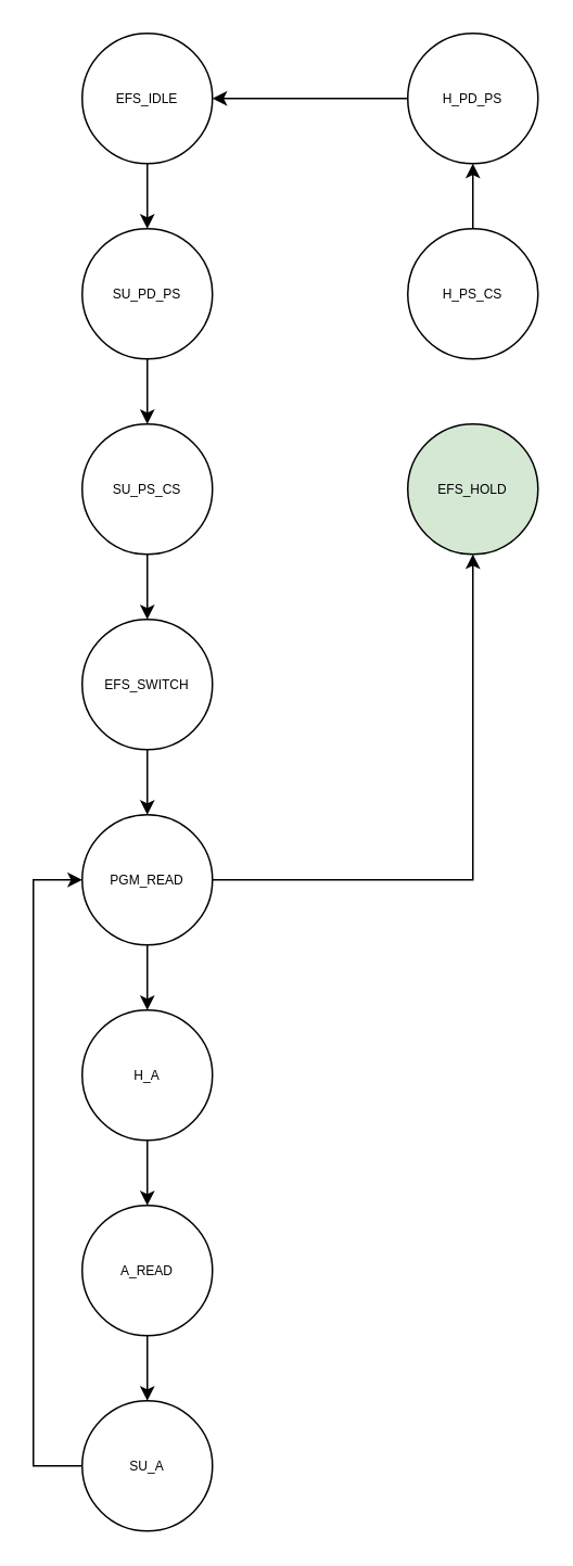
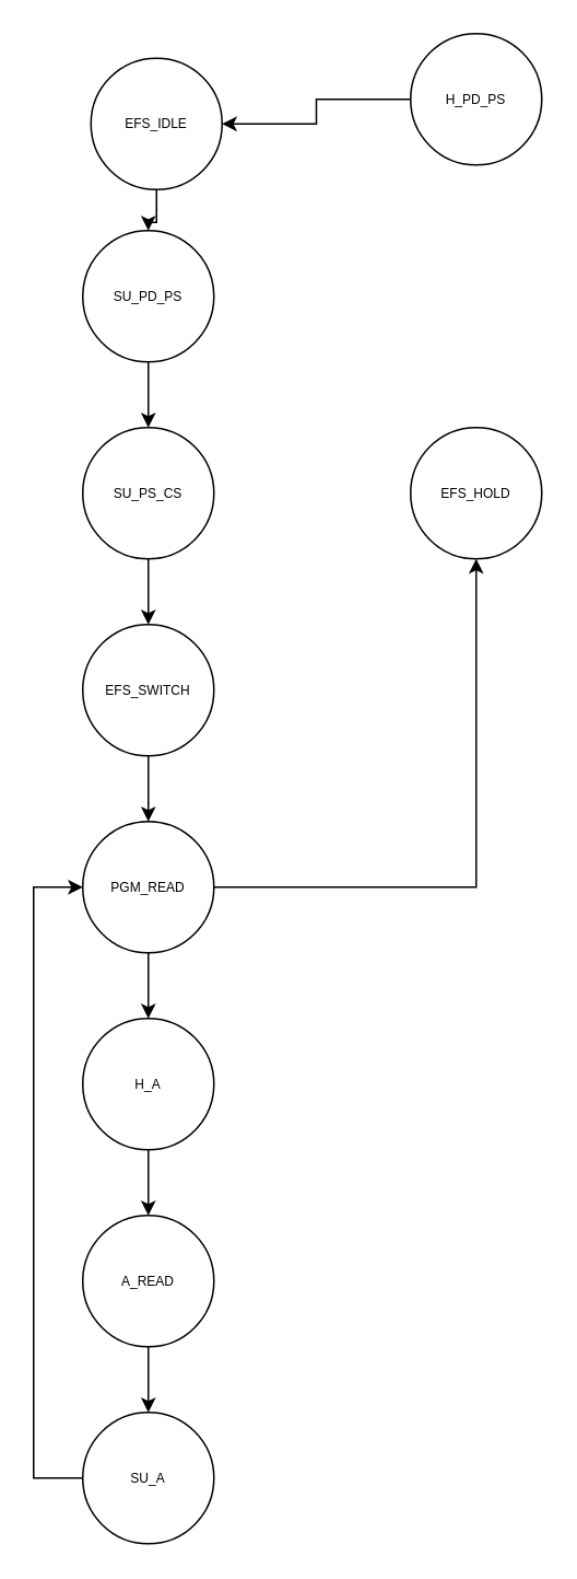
- <mxCell id="3" value="EFS_IDLE" style="ellipse;whiteSpace=wrap;html=1;aspect=fixed;fontSize=8;" vertex="1" parent="1"><mxGeometry x="50" y="20" width="80" height="80" as="geometry" /></mxCell>
+ <mxCell id="3" value="EFS_IDLE" style="ellipse;whiteSpace=wrap;html=1;aspect=fixed;fontSize=8;" vertex="1" parent="1"><mxGeometry x="55" y="35" width="80" height="80" as="geometry" /></mxCell>
- <mxCell id="20" value="" style="edgeStyle=orthogonalEdgeStyle;rounded=0;orthogonalLoop=1;jettySize=auto;html=1;" edge="1" parent="1" source="21" target="23"><mxGeometry relative="1" as="geometry" /></mxCell>
- <mxCell id="21" value="H_PS_CS" style="ellipse;whiteSpace=wrap;html=1;aspect=fixed;fontSize=8;" vertex="1" parent="1"><mxGeometry x="250" y="140" width="80" height="80" as="geometry" /></mxCell>
- <mxCell id="15" value="EFS_HOLD" style="ellipse;whiteSpace=wrap;html=1;aspect=fixed;fontSize=8;fillColor=#d5e8d4;" vertex="1" parent="1"><mxGeometry x="250" y="260" width="80" height="80" as="geometry" /></mxCell>
+ <mxCell id="15" value="EFS_HOLD" style="ellipse;whiteSpace=wrap;html=1;aspect=fixed;fontSize=8;" vertex="1" parent="1"><mxGeometry x="250" y="260" width="80" height="80" as="geometry" /></mxCell>
